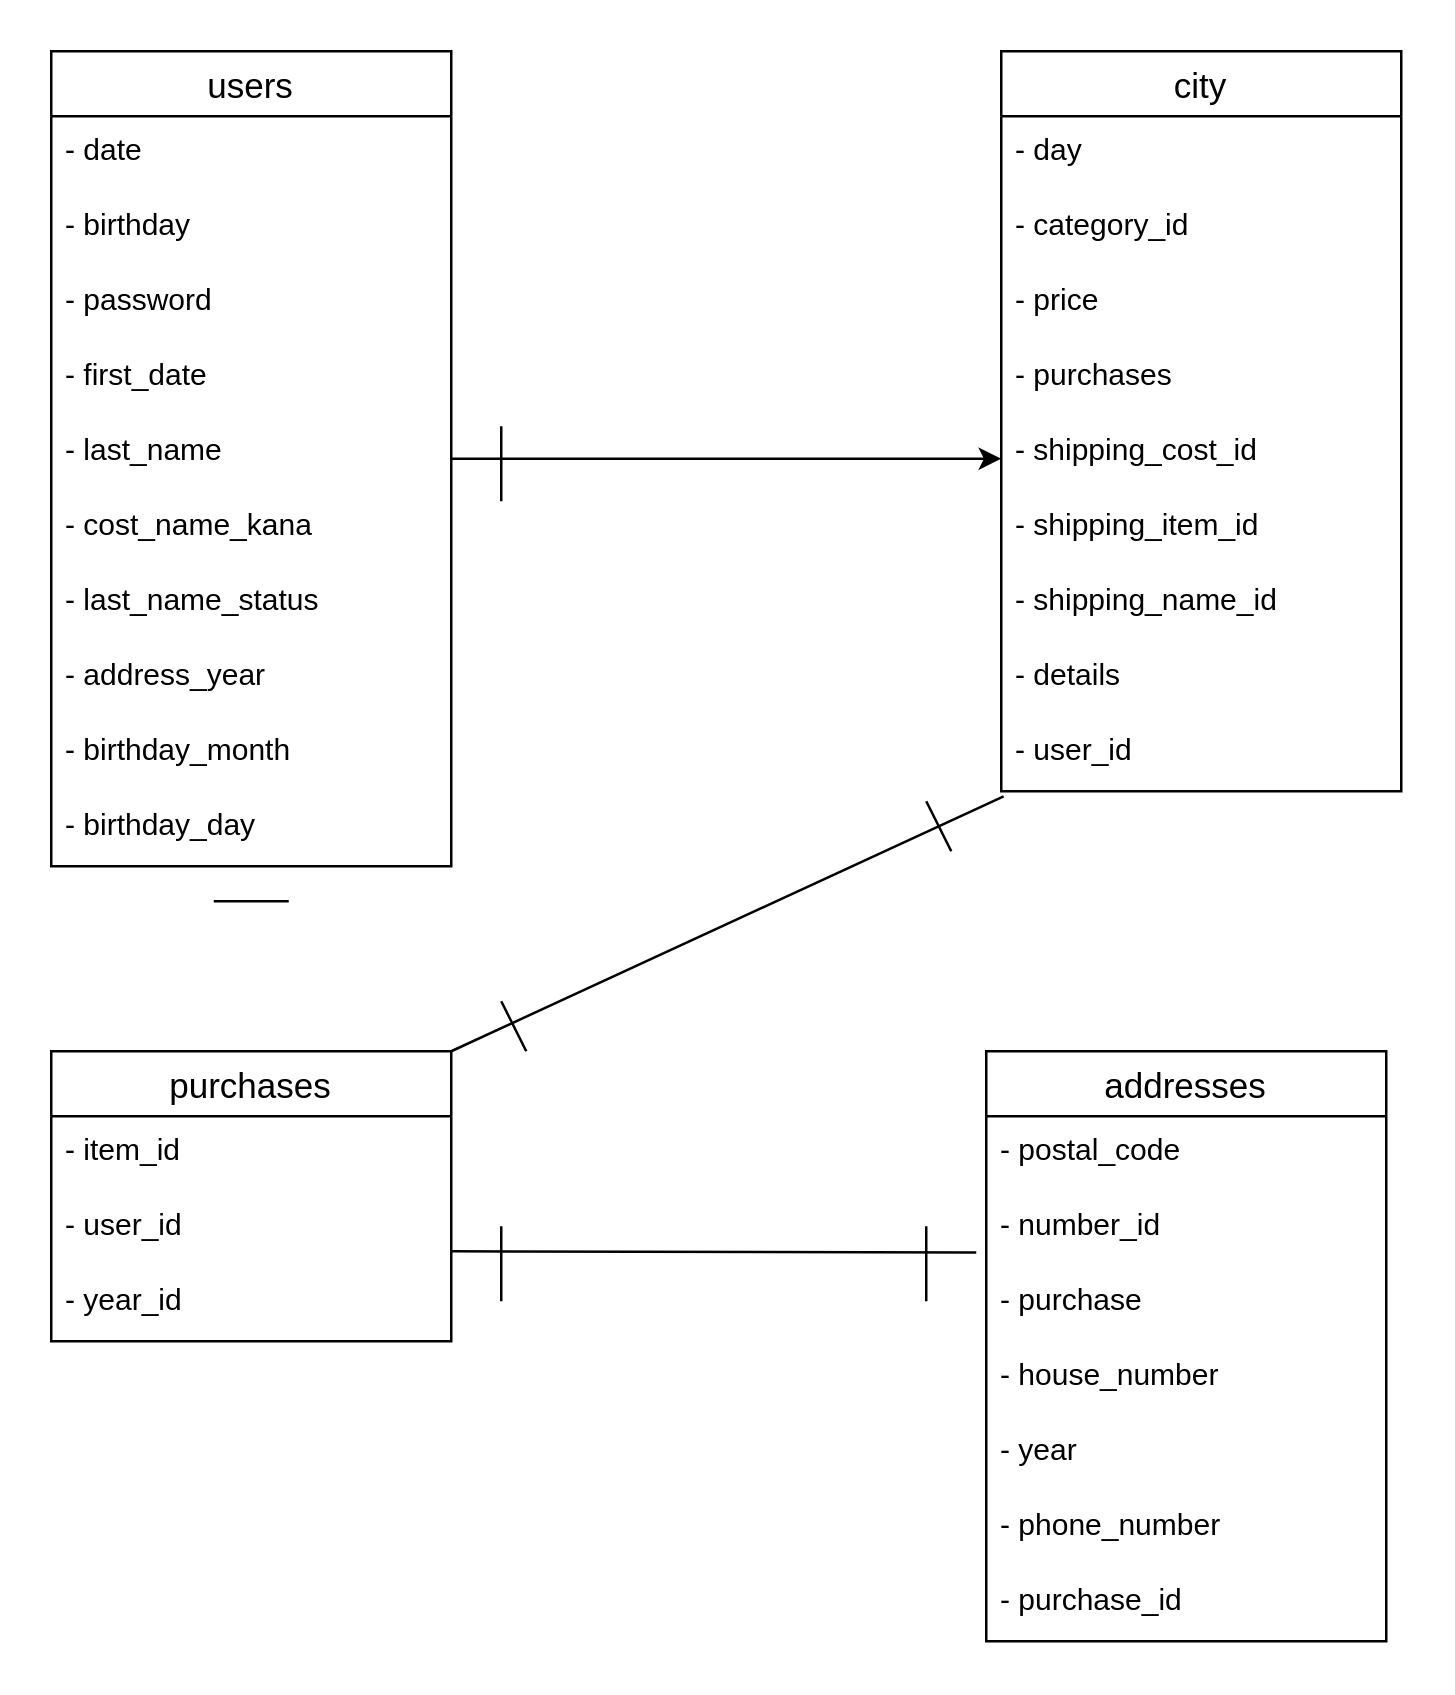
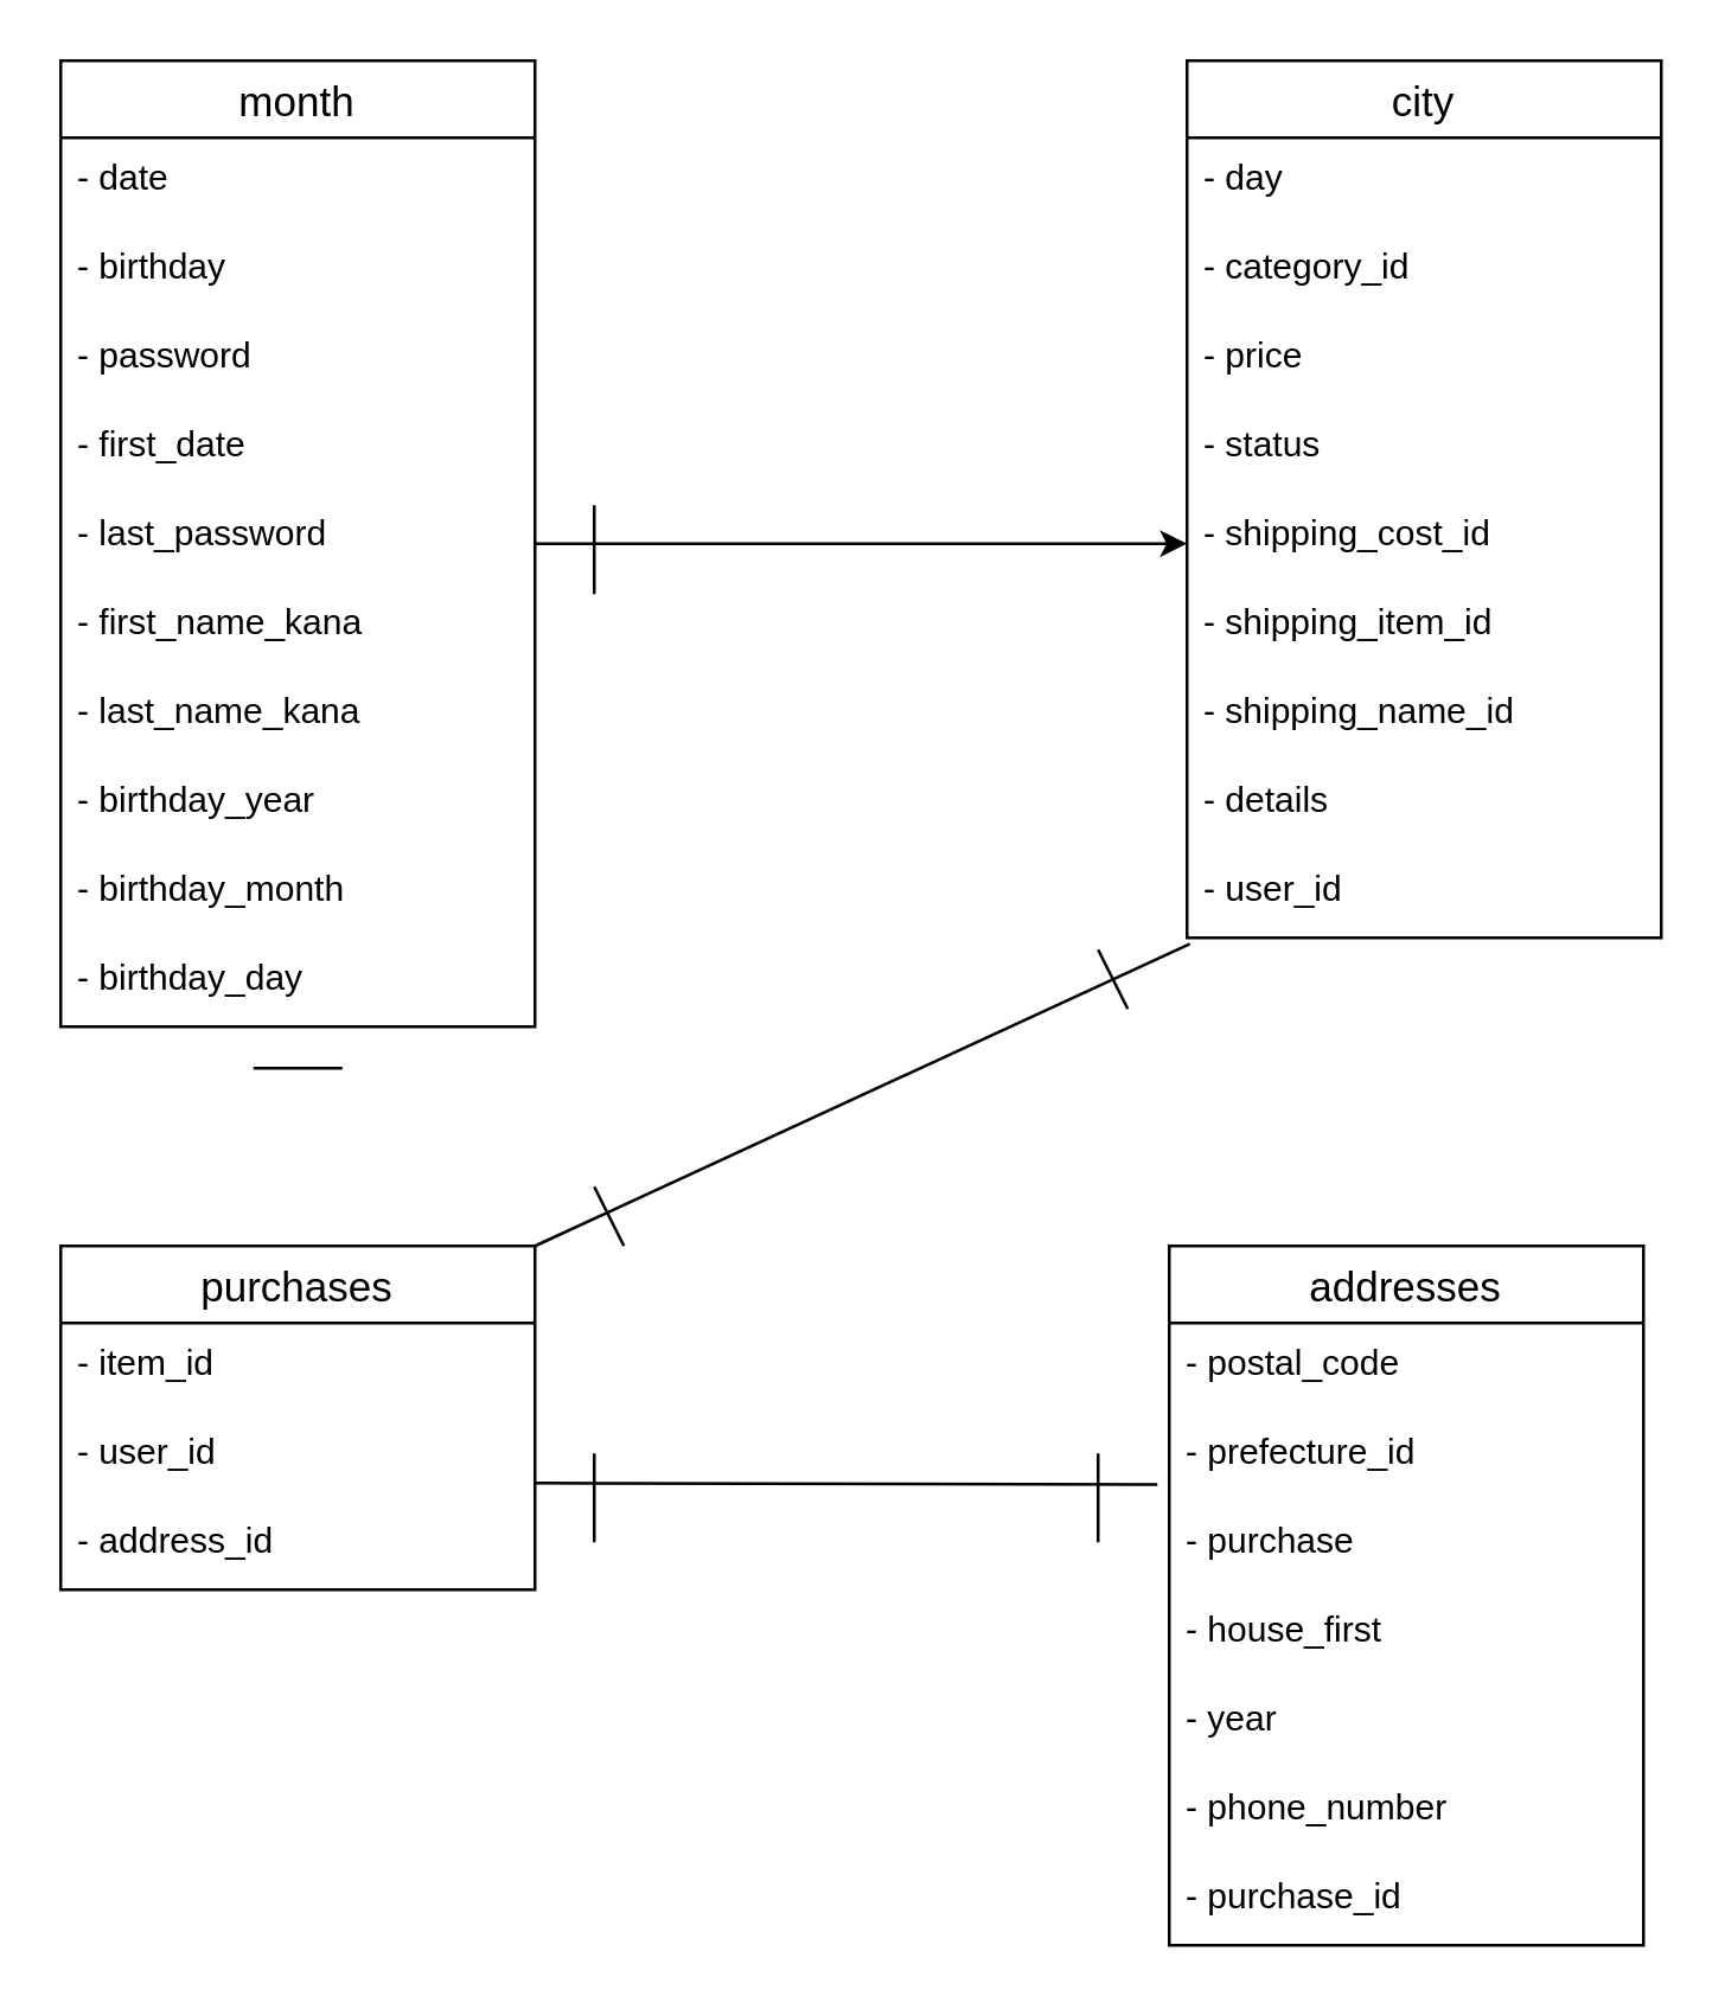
- <mxCell id="3" value="users" style="swimlane;fontStyle=0;childLayout=stackLayout;horizontal=1;startSize=26;horizontalStack=0;resizeParent=1;resizeParentMax=0;resizeLast=0;collapsible=1;marginBottom=0;align=center;fontSize=14;" vertex="1" parent="1"><mxGeometry x="20" y="20" width="160" height="326" as="geometry"><mxRectangle x="40" y="130" width="80" height="26" as="alternateBounds" /></mxGeometry></mxCell>
+ <mxCell id="3" value="month" style="swimlane;fontStyle=0;childLayout=stackLayout;horizontal=1;startSize=26;horizontalStack=0;resizeParent=1;resizeParentMax=0;resizeLast=0;collapsible=1;marginBottom=0;align=center;fontSize=14;" vertex="1" parent="1"><mxGeometry x="20" y="20" width="160" height="326" as="geometry"><mxRectangle x="40" y="130" width="80" height="26" as="alternateBounds" /></mxGeometry></mxCell>
- <mxCell id="22" value="- purchases" style="text;strokeColor=none;fillColor=none;spacingLeft=4;spacingRight=4;overflow=hidden;rotatable=0;points=[[0,0.5],[1,0.5]];portConstraint=eastwest;fontSize=12;" vertex="1" parent="18"><mxGeometry y="116" width="160" height="30" as="geometry" /></mxCell>
+ <mxCell id="22" value="- status" style="text;strokeColor=none;fillColor=none;spacingLeft=4;spacingRight=4;overflow=hidden;rotatable=0;points=[[0,0.5],[1,0.5]];portConstraint=eastwest;fontSize=12;" vertex="1" parent="18"><mxGeometry y="116" width="160" height="30" as="geometry" /></mxCell>
- <mxCell id="8" value="- last_name" style="text;strokeColor=none;fillColor=none;spacingLeft=4;spacingRight=4;overflow=hidden;rotatable=0;points=[[0,0.5],[1,0.5]];portConstraint=eastwest;fontSize=12;" vertex="1" parent="3"><mxGeometry y="146" width="160" height="30" as="geometry" /></mxCell>
+ <mxCell id="8" value="- last_password" style="text;strokeColor=none;fillColor=none;spacingLeft=4;spacingRight=4;overflow=hidden;rotatable=0;points=[[0,0.5],[1,0.5]];portConstraint=eastwest;fontSize=12;" vertex="1" parent="3"><mxGeometry y="146" width="160" height="30" as="geometry" /></mxCell>
- <mxCell id="9" value="- cost_name_kana" style="text;strokeColor=none;fillColor=none;spacingLeft=4;spacingRight=4;overflow=hidden;rotatable=0;points=[[0,0.5],[1,0.5]];portConstraint=eastwest;fontSize=12;" vertex="1" parent="3"><mxGeometry y="176" width="160" height="30" as="geometry" /></mxCell>
+ <mxCell id="9" value="- first_name_kana" style="text;strokeColor=none;fillColor=none;spacingLeft=4;spacingRight=4;overflow=hidden;rotatable=0;points=[[0,0.5],[1,0.5]];portConstraint=eastwest;fontSize=12;" vertex="1" parent="3"><mxGeometry y="176" width="160" height="30" as="geometry" /></mxCell>
- <mxCell id="10" value="- last_name_status" style="text;strokeColor=none;fillColor=none;spacingLeft=4;spacingRight=4;overflow=hidden;rotatable=0;points=[[0,0.5],[1,0.5]];portConstraint=eastwest;fontSize=12;" vertex="1" parent="3"><mxGeometry y="206" width="160" height="30" as="geometry" /></mxCell>
+ <mxCell id="10" value="- last_name_kana" style="text;strokeColor=none;fillColor=none;spacingLeft=4;spacingRight=4;overflow=hidden;rotatable=0;points=[[0,0.5],[1,0.5]];portConstraint=eastwest;fontSize=12;" vertex="1" parent="3"><mxGeometry y="206" width="160" height="30" as="geometry" /></mxCell>
- <mxCell id="11" value="- address_year" style="text;strokeColor=none;fillColor=none;spacingLeft=4;spacingRight=4;overflow=hidden;rotatable=0;points=[[0,0.5],[1,0.5]];portConstraint=eastwest;fontSize=12;" vertex="1" parent="3"><mxGeometry y="236" width="160" height="30" as="geometry" /></mxCell>
+ <mxCell id="11" value="- birthday_year" style="text;strokeColor=none;fillColor=none;spacingLeft=4;spacingRight=4;overflow=hidden;rotatable=0;points=[[0,0.5],[1,0.5]];portConstraint=eastwest;fontSize=12;" vertex="1" parent="3"><mxGeometry y="236" width="160" height="30" as="geometry" /></mxCell>
- <mxCell id="30" value="- number_id" style="text;strokeColor=none;fillColor=none;spacingLeft=4;spacingRight=4;overflow=hidden;rotatable=0;points=[[0,0.5],[1,0.5]];portConstraint=eastwest;fontSize=12;" vertex="1" parent="28"><mxGeometry y="56" width="160" height="30" as="geometry" /></mxCell>
+ <mxCell id="30" value="- prefecture_id" style="text;strokeColor=none;fillColor=none;spacingLeft=4;spacingRight=4;overflow=hidden;rotatable=0;points=[[0,0.5],[1,0.5]];portConstraint=eastwest;fontSize=12;" vertex="1" parent="28"><mxGeometry y="56" width="160" height="30" as="geometry" /></mxCell>
- <mxCell id="17" value="- year_id" style="text;strokeColor=none;fillColor=none;spacingLeft=4;spacingRight=4;overflow=hidden;rotatable=0;points=[[0,0.5],[1,0.5]];portConstraint=eastwest;fontSize=12;" vertex="1" parent="14"><mxGeometry y="86" width="160" height="30" as="geometry" /></mxCell>
+ <mxCell id="17" value="- address_id" style="text;strokeColor=none;fillColor=none;spacingLeft=4;spacingRight=4;overflow=hidden;rotatable=0;points=[[0,0.5],[1,0.5]];portConstraint=eastwest;fontSize=12;" vertex="1" parent="14"><mxGeometry y="86" width="160" height="30" as="geometry" /></mxCell>
- <mxCell id="32" value="- house_number" style="text;strokeColor=none;fillColor=none;spacingLeft=4;spacingRight=4;overflow=hidden;rotatable=0;points=[[0,0.5],[1,0.5]];portConstraint=eastwest;fontSize=12;" vertex="1" parent="28"><mxGeometry y="116" width="160" height="30" as="geometry" /></mxCell>
+ <mxCell id="32" value="- house_first" style="text;strokeColor=none;fillColor=none;spacingLeft=4;spacingRight=4;overflow=hidden;rotatable=0;points=[[0,0.5],[1,0.5]];portConstraint=eastwest;fontSize=12;" vertex="1" parent="28"><mxGeometry y="116" width="160" height="30" as="geometry" /></mxCell>
